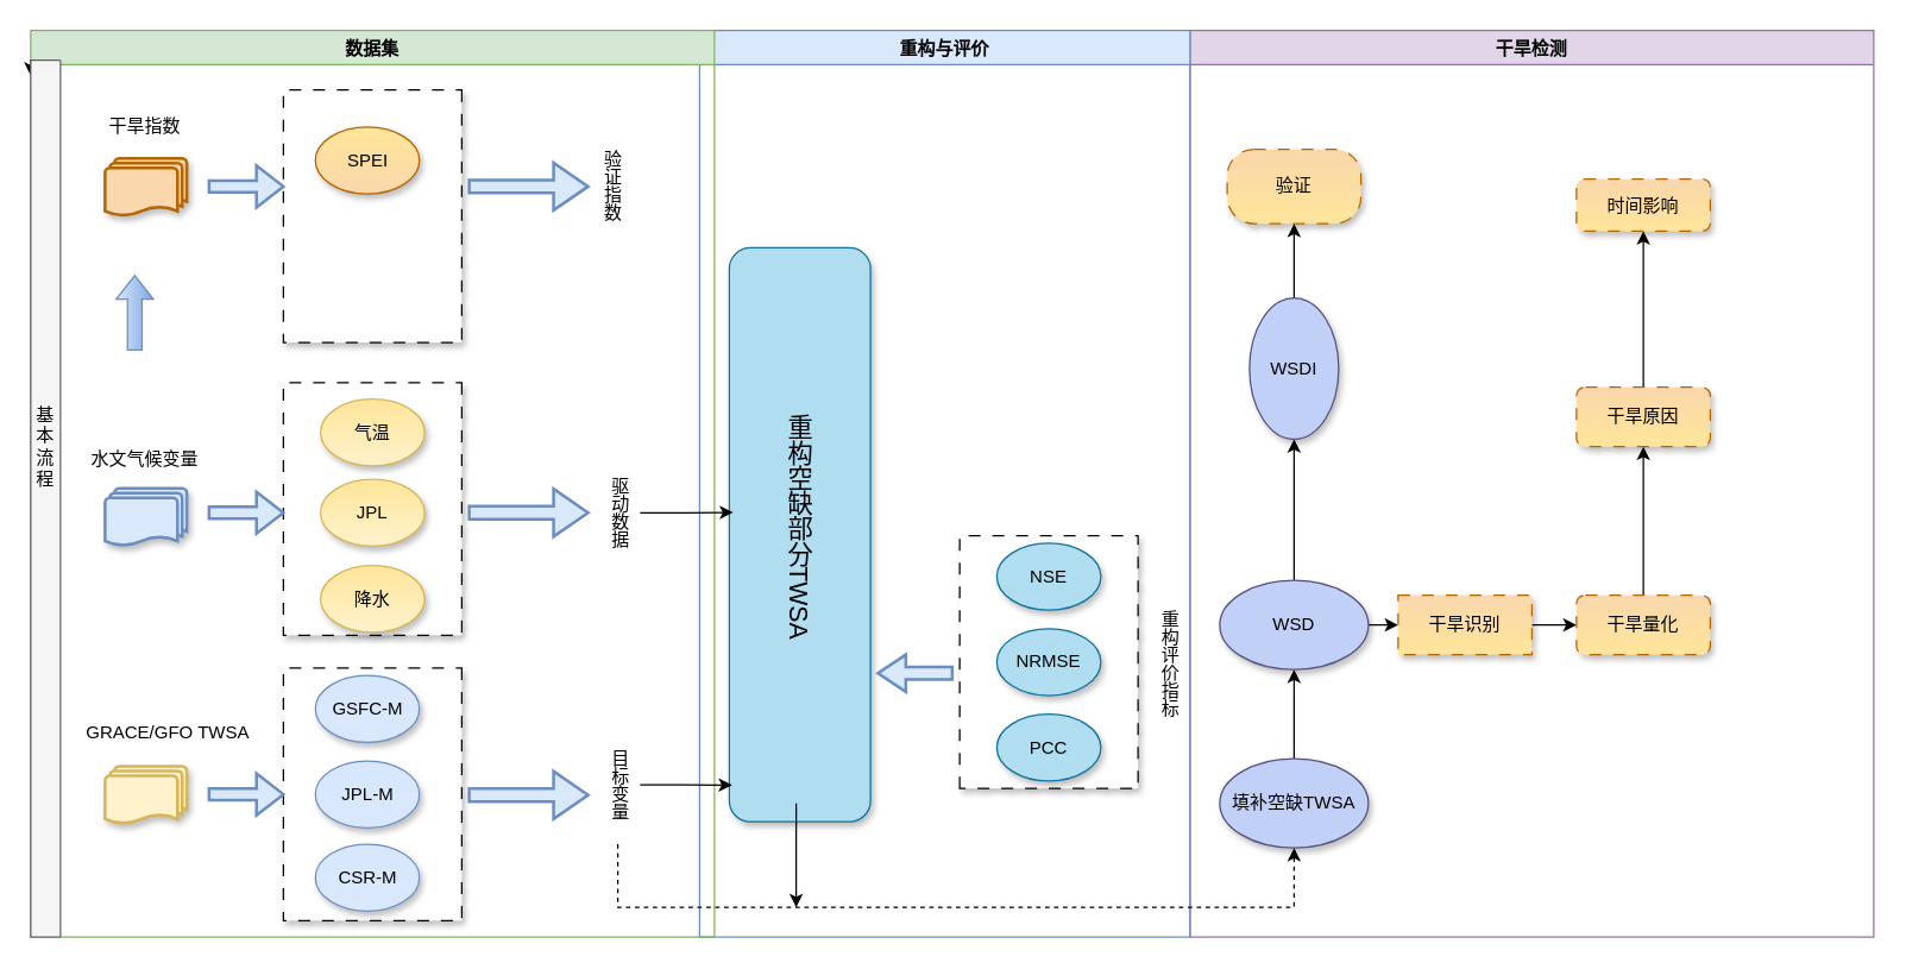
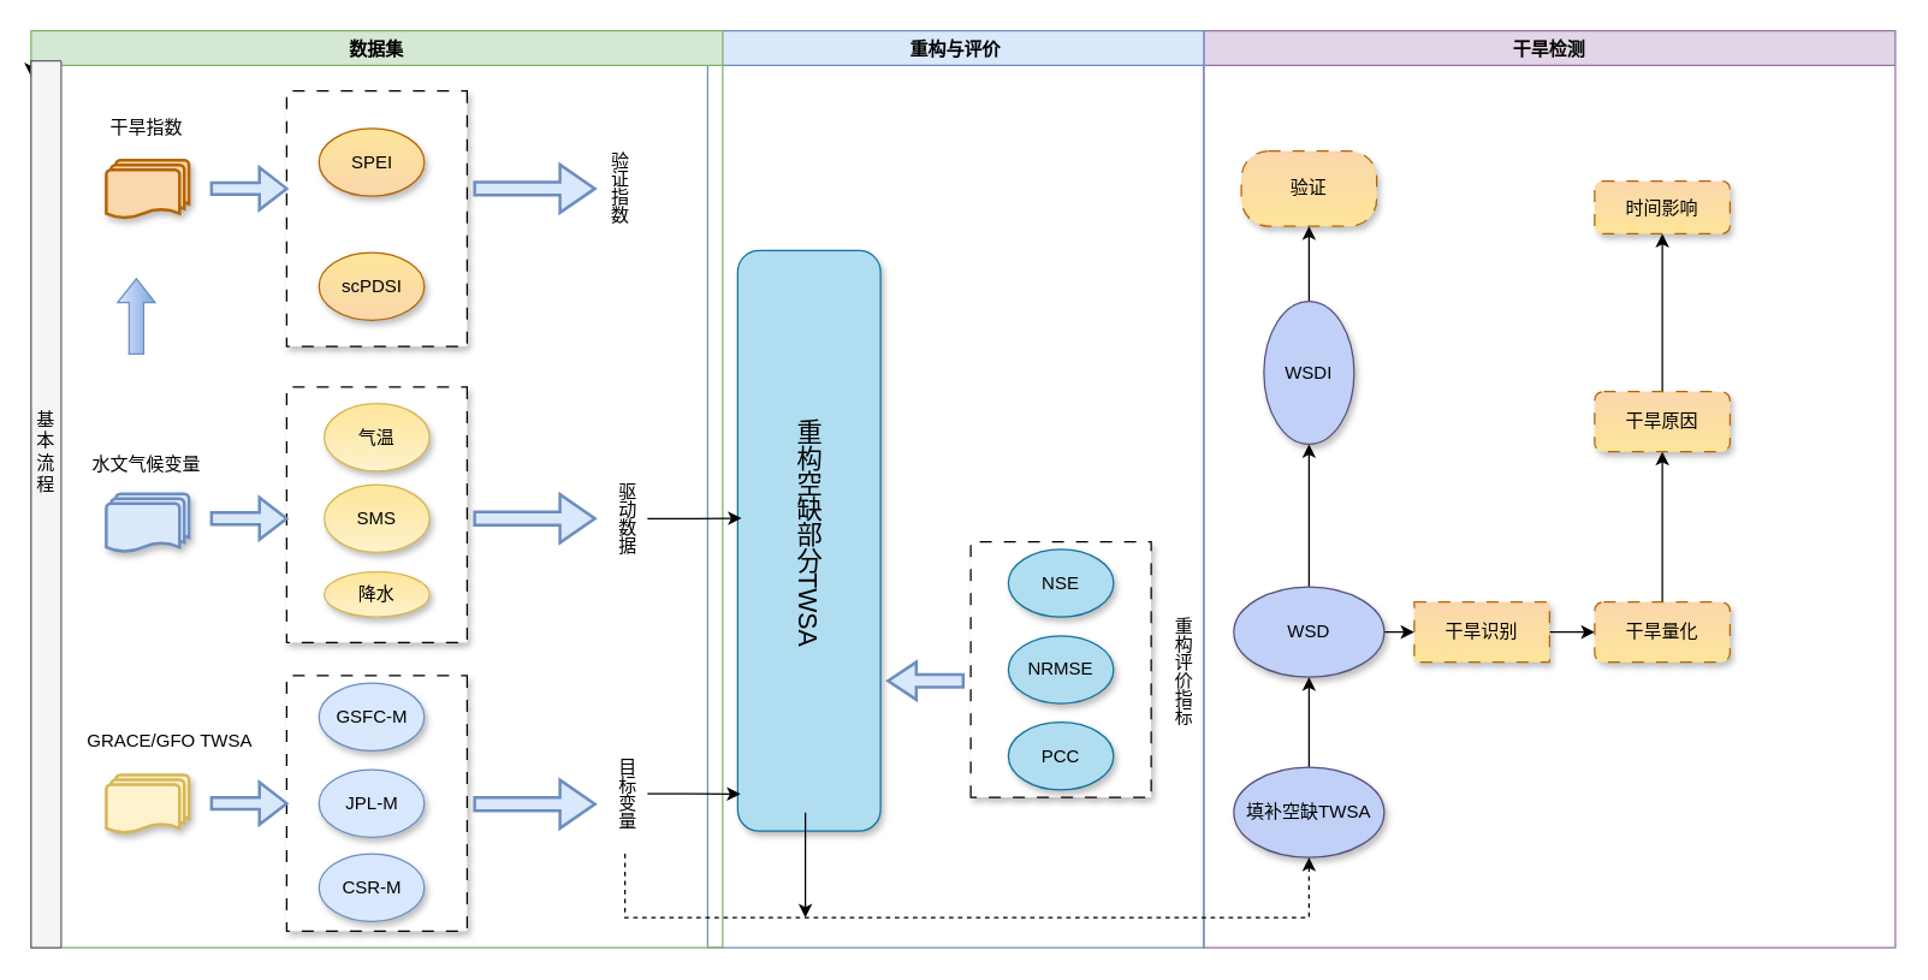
+ <mxCell id="40" value="scPDSI" style="ellipse;whiteSpace=wrap;html=1;fillColor=#fad7ac;gradientColor=#fee59a;strokeColor=#b46504;align=center;verticalAlign=middle;fontFamily=Helvetica;fontSize=12;shadow=1;fontColor=default;direction=west;" vertex="1" parent="27"><mxGeometry x="191.5" y="147.5" width="70" height="45" as="geometry" /></mxCell>
- <mxCell id="45" value="JPL" style="ellipse;whiteSpace=wrap;html=1;gradientColor=#fee59a;fillColor=#fff2cc;strokeColor=#d6b656;align=center;verticalAlign=middle;fontFamily=Helvetica;fontSize=12;fontColor=default;shadow=1;direction=west;" vertex="1" parent="27"><mxGeometry x="195" y="302" width="70" height="45" as="geometry" /></mxCell>
+ <mxCell id="45" value="SMS" style="ellipse;whiteSpace=wrap;html=1;gradientColor=#fee59a;fillColor=#fff2cc;strokeColor=#d6b656;align=center;verticalAlign=middle;fontFamily=Helvetica;fontSize=12;fontColor=default;shadow=1;direction=west;" vertex="1" parent="27"><mxGeometry x="195" y="302" width="70" height="45" as="geometry" /></mxCell>
- <mxCell id="46" value="降水" style="ellipse;whiteSpace=wrap;html=1;fillColor=#fff2cc;gradientColor=#fee59a;strokeColor=#d6b656;align=center;verticalAlign=middle;fontFamily=Helvetica;fontSize=12;shadow=1;fontColor=default;direction=west;" vertex="1" parent="27"><mxGeometry x="195" y="360" width="70" height="45" as="geometry" /></mxCell>
+ <mxCell id="46" value="降水" style="ellipse;whiteSpace=wrap;html=1;fillColor=#fff2cc;gradientColor=#fee59a;strokeColor=#d6b656;align=center;verticalAlign=middle;fontFamily=Helvetica;fontSize=12;shadow=1;fontColor=default;direction=west;" vertex="1" parent="27"><mxGeometry x="195" y="360" width="70" height="30" as="geometry" /></mxCell>
